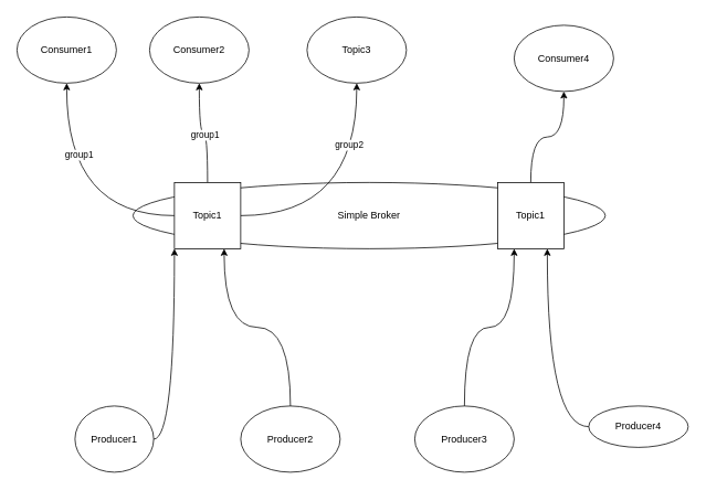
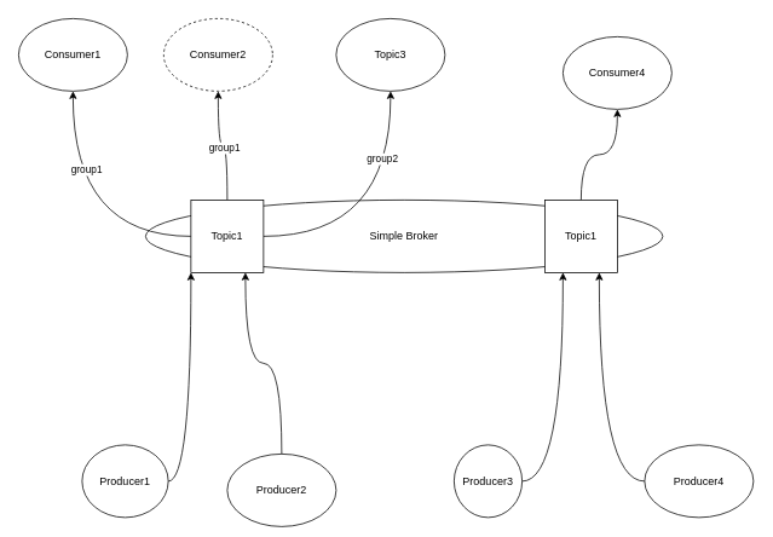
- <mxCell id="21" value="Consumer2" style="ellipse;whiteSpace=wrap;html=1;" parent="1" vertex="1"><mxGeometry x="180" y="20" width="120" height="80" as="geometry" /></mxCell>
+ <mxCell id="21" value="Consumer2" style="ellipse;whiteSpace=wrap;html=1;dashed=1;" parent="1" vertex="1"><mxGeometry x="180" y="20" width="120" height="80" as="geometry" /></mxCell>
- <mxCell id="23" value="Consumer4" style="ellipse;whiteSpace=wrap;html=1;" parent="1" vertex="1"><mxGeometry x="620" y="30" width="120" height="80" as="geometry" /></mxCell>
+ <mxCell id="23" value="Consumer4" style="ellipse;whiteSpace=wrap;html=1;" parent="1" vertex="1"><mxGeometry x="620" y="40" width="120" height="80" as="geometry" /></mxCell>
- <mxCell id="10" value="Producer4" style="ellipse;whiteSpace=wrap;html=1;" parent="1" vertex="1"><mxGeometry x="710" y="490" width="120" height="50" as="geometry" /></mxCell>
+ <mxCell id="10" value="Producer4" style="ellipse;whiteSpace=wrap;html=1;" parent="1" vertex="1"><mxGeometry x="710" y="490" width="120" height="80" as="geometry" /></mxCell>
- <mxCell id="6" value="Producer2" style="ellipse;whiteSpace=wrap;html=1;" parent="1" vertex="1"><mxGeometry x="290" y="490" width="120" height="80" as="geometry" /></mxCell>
+ <mxCell id="6" value="Producer2" style="ellipse;whiteSpace=wrap;html=1;" parent="1" vertex="1"><mxGeometry x="250" y="500" width="120" height="80" as="geometry" /></mxCell>
- <mxCell id="8" value="Producer3" style="ellipse;whiteSpace=wrap;html=1;" parent="1" vertex="1"><mxGeometry x="500" y="490" width="120" height="80" as="geometry" /></mxCell>
+ <mxCell id="8" value="Producer3" style="ellipse;whiteSpace=wrap;html=1;" parent="1" vertex="1"><mxGeometry x="500" y="490" width="75" height="80" as="geometry" /></mxCell>
